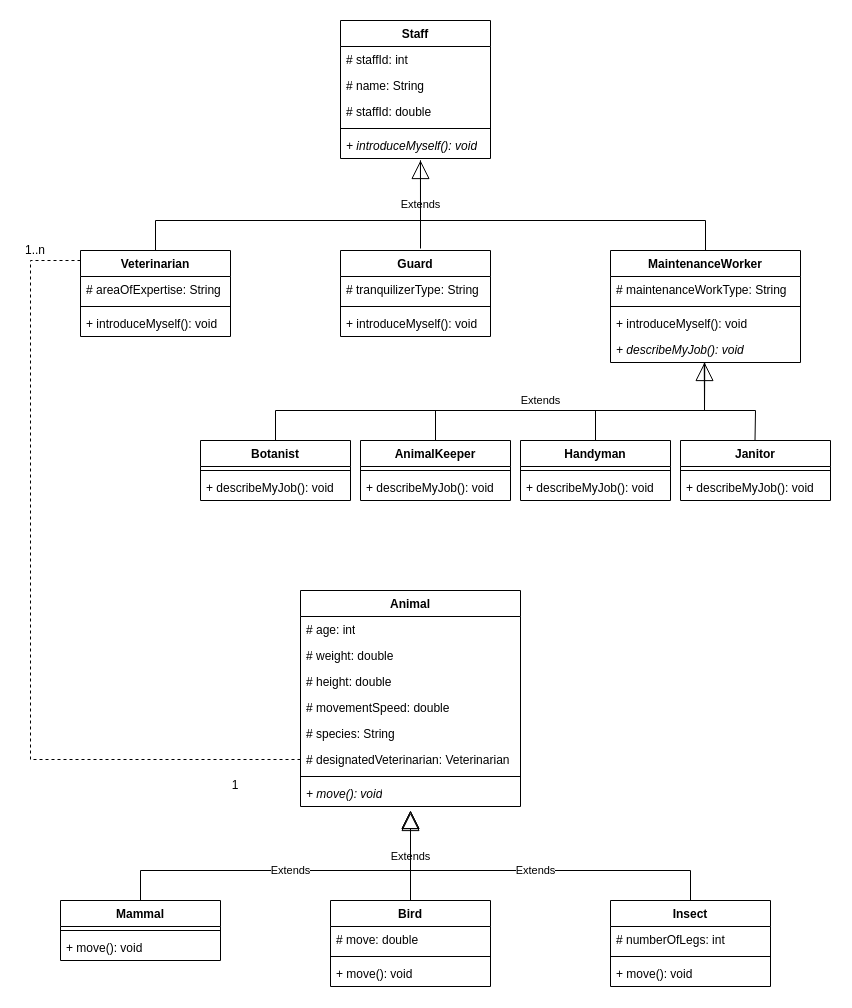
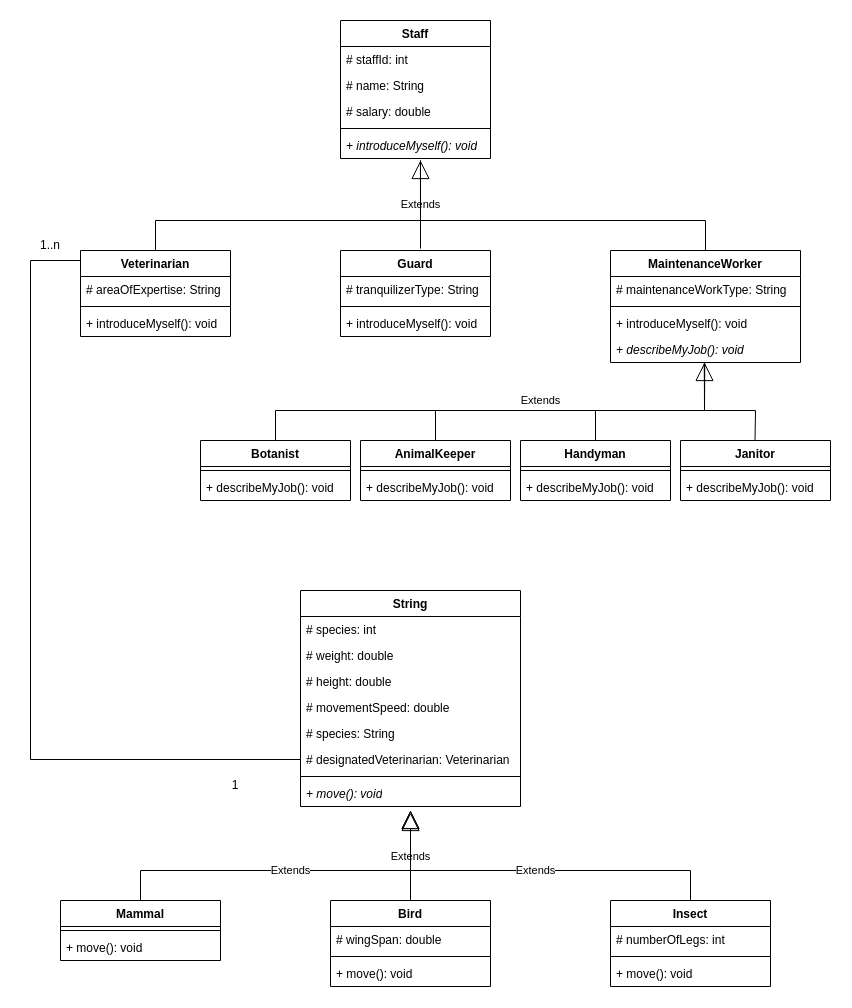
- <mxCell id="28" value="# staffId: double" style="text;strokeColor=none;fillColor=none;align=left;verticalAlign=top;spacingLeft=4;spacingRight=4;overflow=hidden;rotatable=0;points=[[0,0.5],[1,0.5]];portConstraint=eastwest;whiteSpace=wrap;html=1;" vertex="1" parent="25"><mxGeometry y="78" width="150" height="26" as="geometry" /></mxCell>
+ <mxCell id="28" value="# salary: double" style="text;strokeColor=none;fillColor=none;align=left;verticalAlign=top;spacingLeft=4;spacingRight=4;overflow=hidden;rotatable=0;points=[[0,0.5],[1,0.5]];portConstraint=eastwest;whiteSpace=wrap;html=1;" vertex="1" parent="25"><mxGeometry y="78" width="150" height="26" as="geometry" /></mxCell>
- <mxCell id="59" value="1..n" style="text;html=1;align=center;verticalAlign=middle;whiteSpace=wrap;rounded=0;" vertex="1" parent="1"><mxGeometry x="5" y="235" width="60" height="30" as="geometry" /></mxCell>
+ <mxCell id="59" value="1..n" style="text;html=1;align=center;verticalAlign=middle;whiteSpace=wrap;rounded=0;" vertex="1" parent="1"><mxGeometry x="20" y="230" width="60" height="30" as="geometry" /></mxCell>
- <mxCell id="2" value="Animal" style="swimlane;fontStyle=1;align=center;verticalAlign=top;childLayout=stackLayout;horizontal=1;startSize=26;horizontalStack=0;resizeParent=1;resizeParentMax=0;resizeLast=0;collapsible=1;marginBottom=0;whiteSpace=wrap;html=1;" vertex="1" parent="1"><mxGeometry x="300" y="590" width="220" height="216" as="geometry" /></mxCell>
+ <mxCell id="2" value="String" style="swimlane;fontStyle=1;align=center;verticalAlign=top;childLayout=stackLayout;horizontal=1;startSize=26;horizontalStack=0;resizeParent=1;resizeParentMax=0;resizeLast=0;collapsible=1;marginBottom=0;whiteSpace=wrap;html=1;" vertex="1" parent="1"><mxGeometry x="300" y="590" width="220" height="216" as="geometry" /></mxCell>
- <mxCell id="58" value="" style="endArrow=none;html=1;edgeStyle=orthogonalEdgeStyle;rounded=0;entryX=0;entryY=0.25;entryDx=0;entryDy=0;dashed=1;" edge="1" parent="1" source="8" target="35"><mxGeometry relative="1" as="geometry"><mxPoint x="10" y="620" as="sourcePoint" /><mxPoint x="170" y="620" as="targetPoint" /><Array as="points"><mxPoint x="30" y="759" /><mxPoint x="30" y="260" /><mxPoint x="80" y="260" /></Array></mxGeometry></mxCell>
+ <mxCell id="58" value="" style="endArrow=none;html=1;edgeStyle=orthogonalEdgeStyle;rounded=0;entryX=0;entryY=0.25;entryDx=0;entryDy=0;" edge="1" parent="1" source="8" target="35"><mxGeometry relative="1" as="geometry"><mxPoint x="10" y="620" as="sourcePoint" /><mxPoint x="170" y="620" as="targetPoint" /><Array as="points"><mxPoint x="30" y="759" /><mxPoint x="30" y="260" /><mxPoint x="80" y="260" /></Array></mxGeometry></mxCell>
- <mxCell id="3" value="# age: int" style="text;strokeColor=none;fillColor=none;align=left;verticalAlign=top;spacingLeft=4;spacingRight=4;overflow=hidden;rotatable=0;points=[[0,0.5],[1,0.5]];portConstraint=eastwest;whiteSpace=wrap;html=1;" vertex="1" parent="2"><mxGeometry y="26" width="220" height="26" as="geometry" /></mxCell>
+ <mxCell id="3" value="# species: int" style="text;strokeColor=none;fillColor=none;align=left;verticalAlign=top;spacingLeft=4;spacingRight=4;overflow=hidden;rotatable=0;points=[[0,0.5],[1,0.5]];portConstraint=eastwest;whiteSpace=wrap;html=1;" vertex="1" parent="2"><mxGeometry y="26" width="220" height="26" as="geometry" /></mxCell>
- <mxCell id="15" value="# move: double" style="text;strokeColor=none;fillColor=none;align=left;verticalAlign=top;spacingLeft=4;spacingRight=4;overflow=hidden;rotatable=0;points=[[0,0.5],[1,0.5]];portConstraint=eastwest;whiteSpace=wrap;html=1;" vertex="1" parent="14"><mxGeometry y="26" width="160" height="26" as="geometry" /></mxCell>
+ <mxCell id="15" value="# wingSpan: double" style="text;strokeColor=none;fillColor=none;align=left;verticalAlign=top;spacingLeft=4;spacingRight=4;overflow=hidden;rotatable=0;points=[[0,0.5],[1,0.5]];portConstraint=eastwest;whiteSpace=wrap;html=1;" vertex="1" parent="14"><mxGeometry y="26" width="160" height="26" as="geometry" /></mxCell>
